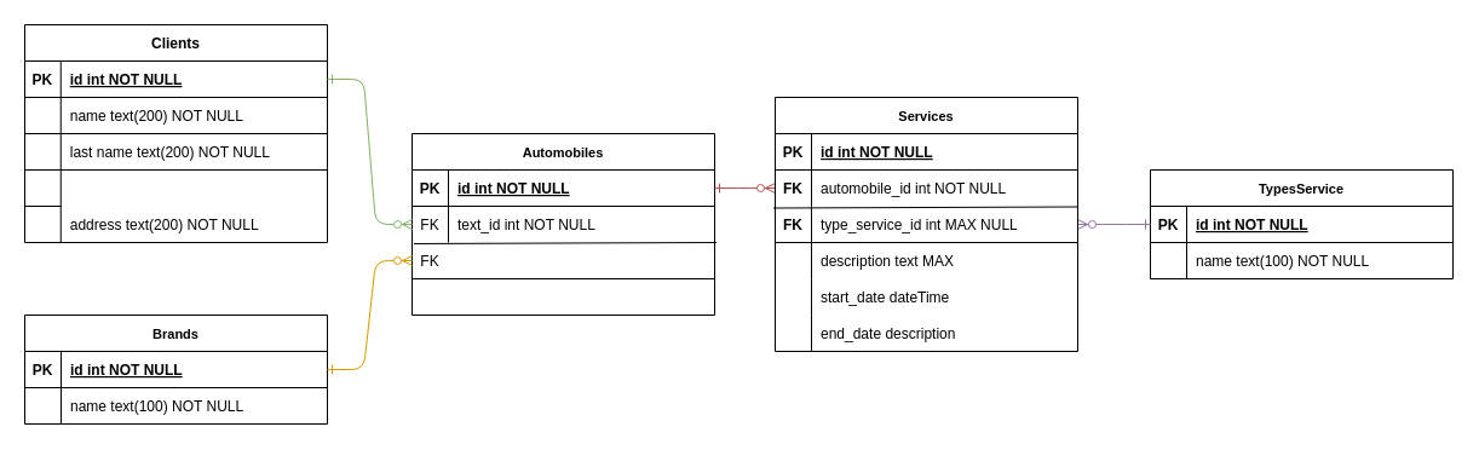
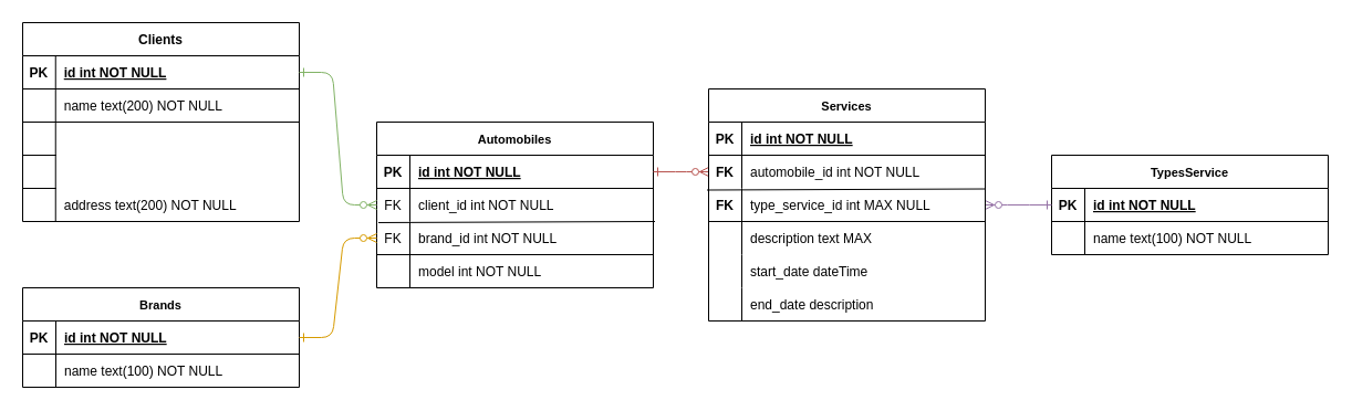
- <mxCell id="12" value="last name text(200) NOT NULL" style="shape=partialRectangle;overflow=hidden;connectable=0;fillColor=none;top=0;left=0;bottom=1;right=0;align=left;spacingLeft=6;" vertex="1" parent="10"><mxGeometry x="29.75" width="220.25" height="30" as="geometry"><mxRectangle width="220.25" height="30" as="alternateBounds" /></mxGeometry></mxCell>
- <mxCell id="24" value="text_id int NOT NULL" style="shape=partialRectangle;overflow=hidden;connectable=0;fillColor=none;top=0;left=0;bottom=0;right=0;align=left;spacingLeft=6;" vertex="1" parent="22"><mxGeometry x="30" width="220" height="30" as="geometry"><mxRectangle width="220" height="30" as="alternateBounds" /></mxGeometry></mxCell>
+ <mxCell id="24" value="client_id int NOT NULL" style="shape=partialRectangle;overflow=hidden;connectable=0;fillColor=none;top=0;left=0;bottom=0;right=0;align=left;spacingLeft=6;" vertex="1" parent="22"><mxGeometry x="30" width="220" height="30" as="geometry"><mxRectangle width="220" height="30" as="alternateBounds" /></mxGeometry></mxCell>
+ <mxCell id="27" value="brand_id int NOT NULL" style="shape=partialRectangle;overflow=hidden;connectable=0;fillColor=none;top=0;left=0;bottom=0;right=0;align=left;spacingLeft=6;" vertex="1" parent="25"><mxGeometry x="30" width="220" height="30" as="geometry"><mxRectangle width="220" height="30" as="alternateBounds" /></mxGeometry></mxCell>
+ <mxCell id="30" value="model int NOT NULL" style="shape=partialRectangle;overflow=hidden;connectable=0;fillColor=none;top=0;left=0;bottom=0;right=0;align=left;spacingLeft=6;" vertex="1" parent="28"><mxGeometry x="30" width="220" height="30" as="geometry"><mxRectangle width="220" height="30" as="alternateBounds" /></mxGeometry></mxCell>
